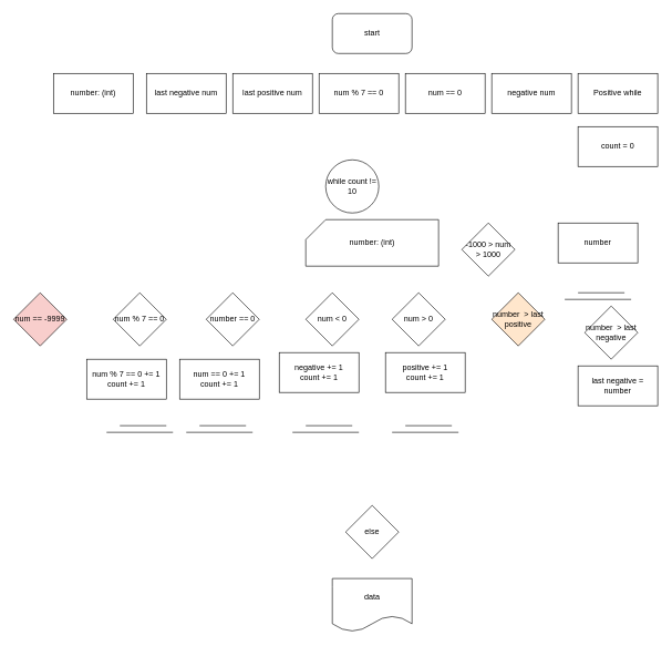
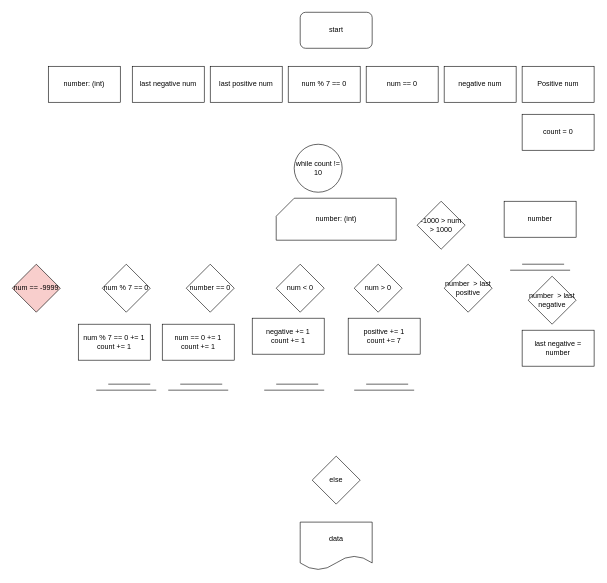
- <mxCell id="8" value="Positive while" style="whiteSpace=wrap;html=1;" vertex="1" parent="1"><mxGeometry x="870" y="110" width="120" height="60" as="geometry" /></mxCell>
+ <mxCell id="8" value="Positive num" style="whiteSpace=wrap;html=1;" vertex="1" parent="1"><mxGeometry x="870" y="110" width="120" height="60" as="geometry" /></mxCell>
- <mxCell id="36" value="number&amp;nbsp; &amp;gt; last positive" style="rhombus;whiteSpace=wrap;html=1;fillColor=#ffe6cc;" vertex="1" parent="1"><mxGeometry x="740" y="440" width="80" height="80" as="geometry" /></mxCell>
+ <mxCell id="36" value="number&amp;nbsp; &amp;gt; last positive" style="rhombus;whiteSpace=wrap;html=1;" vertex="1" parent="1"><mxGeometry x="740" y="440" width="80" height="80" as="geometry" /></mxCell>
- <mxCell id="17" value="positive += 1&lt;div&gt;count += 1&lt;/div&gt;" style="rounded=0;whiteSpace=wrap;html=1;" vertex="1" parent="1"><mxGeometry x="580" y="530" width="120" height="60" as="geometry" /></mxCell>
+ <mxCell id="17" value="positive += 1&lt;div&gt;count += 7&lt;/div&gt;" style="rounded=0;whiteSpace=wrap;html=1;" vertex="1" parent="1"><mxGeometry x="580" y="530" width="120" height="60" as="geometry" /></mxCell>
